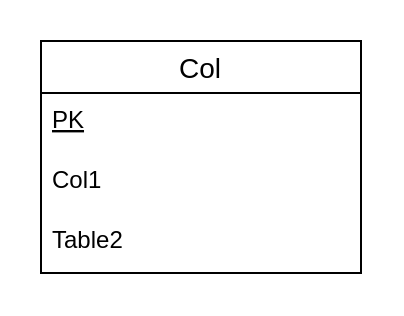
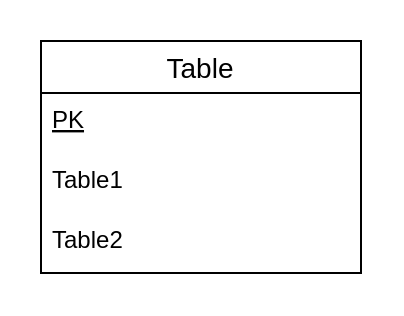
- <mxCell id="2" value="Col" style="swimlane;fontStyle=0;childLayout=stackLayout;horizontal=1;startSize=26;horizontalStack=0;resizeParent=1;resizeParentMax=0;resizeLast=0;collapsible=1;marginBottom=0;align=center;fontSize=14;" vertex="1" parent="1"><mxGeometry x="20" y="20" width="160" height="116" as="geometry" /></mxCell>
+ <mxCell id="2" value="Table" style="swimlane;fontStyle=0;childLayout=stackLayout;horizontal=1;startSize=26;horizontalStack=0;resizeParent=1;resizeParentMax=0;resizeLast=0;collapsible=1;marginBottom=0;align=center;fontSize=14;" vertex="1" parent="1"><mxGeometry x="20" y="20" width="160" height="116" as="geometry" /></mxCell>
- <mxCell id="4" value="Col1" style="text;strokeColor=none;fillColor=none;spacingLeft=4;spacingRight=4;overflow=hidden;rotatable=0;points=[[0,0.5],[1,0.5]];portConstraint=eastwest;fontSize=12;" vertex="1" parent="2"><mxGeometry y="56" width="160" height="30" as="geometry" /></mxCell>
+ <mxCell id="4" value="Table1" style="text;strokeColor=none;fillColor=none;spacingLeft=4;spacingRight=4;overflow=hidden;rotatable=0;points=[[0,0.5],[1,0.5]];portConstraint=eastwest;fontSize=12;" vertex="1" parent="2"><mxGeometry y="56" width="160" height="30" as="geometry" /></mxCell>
